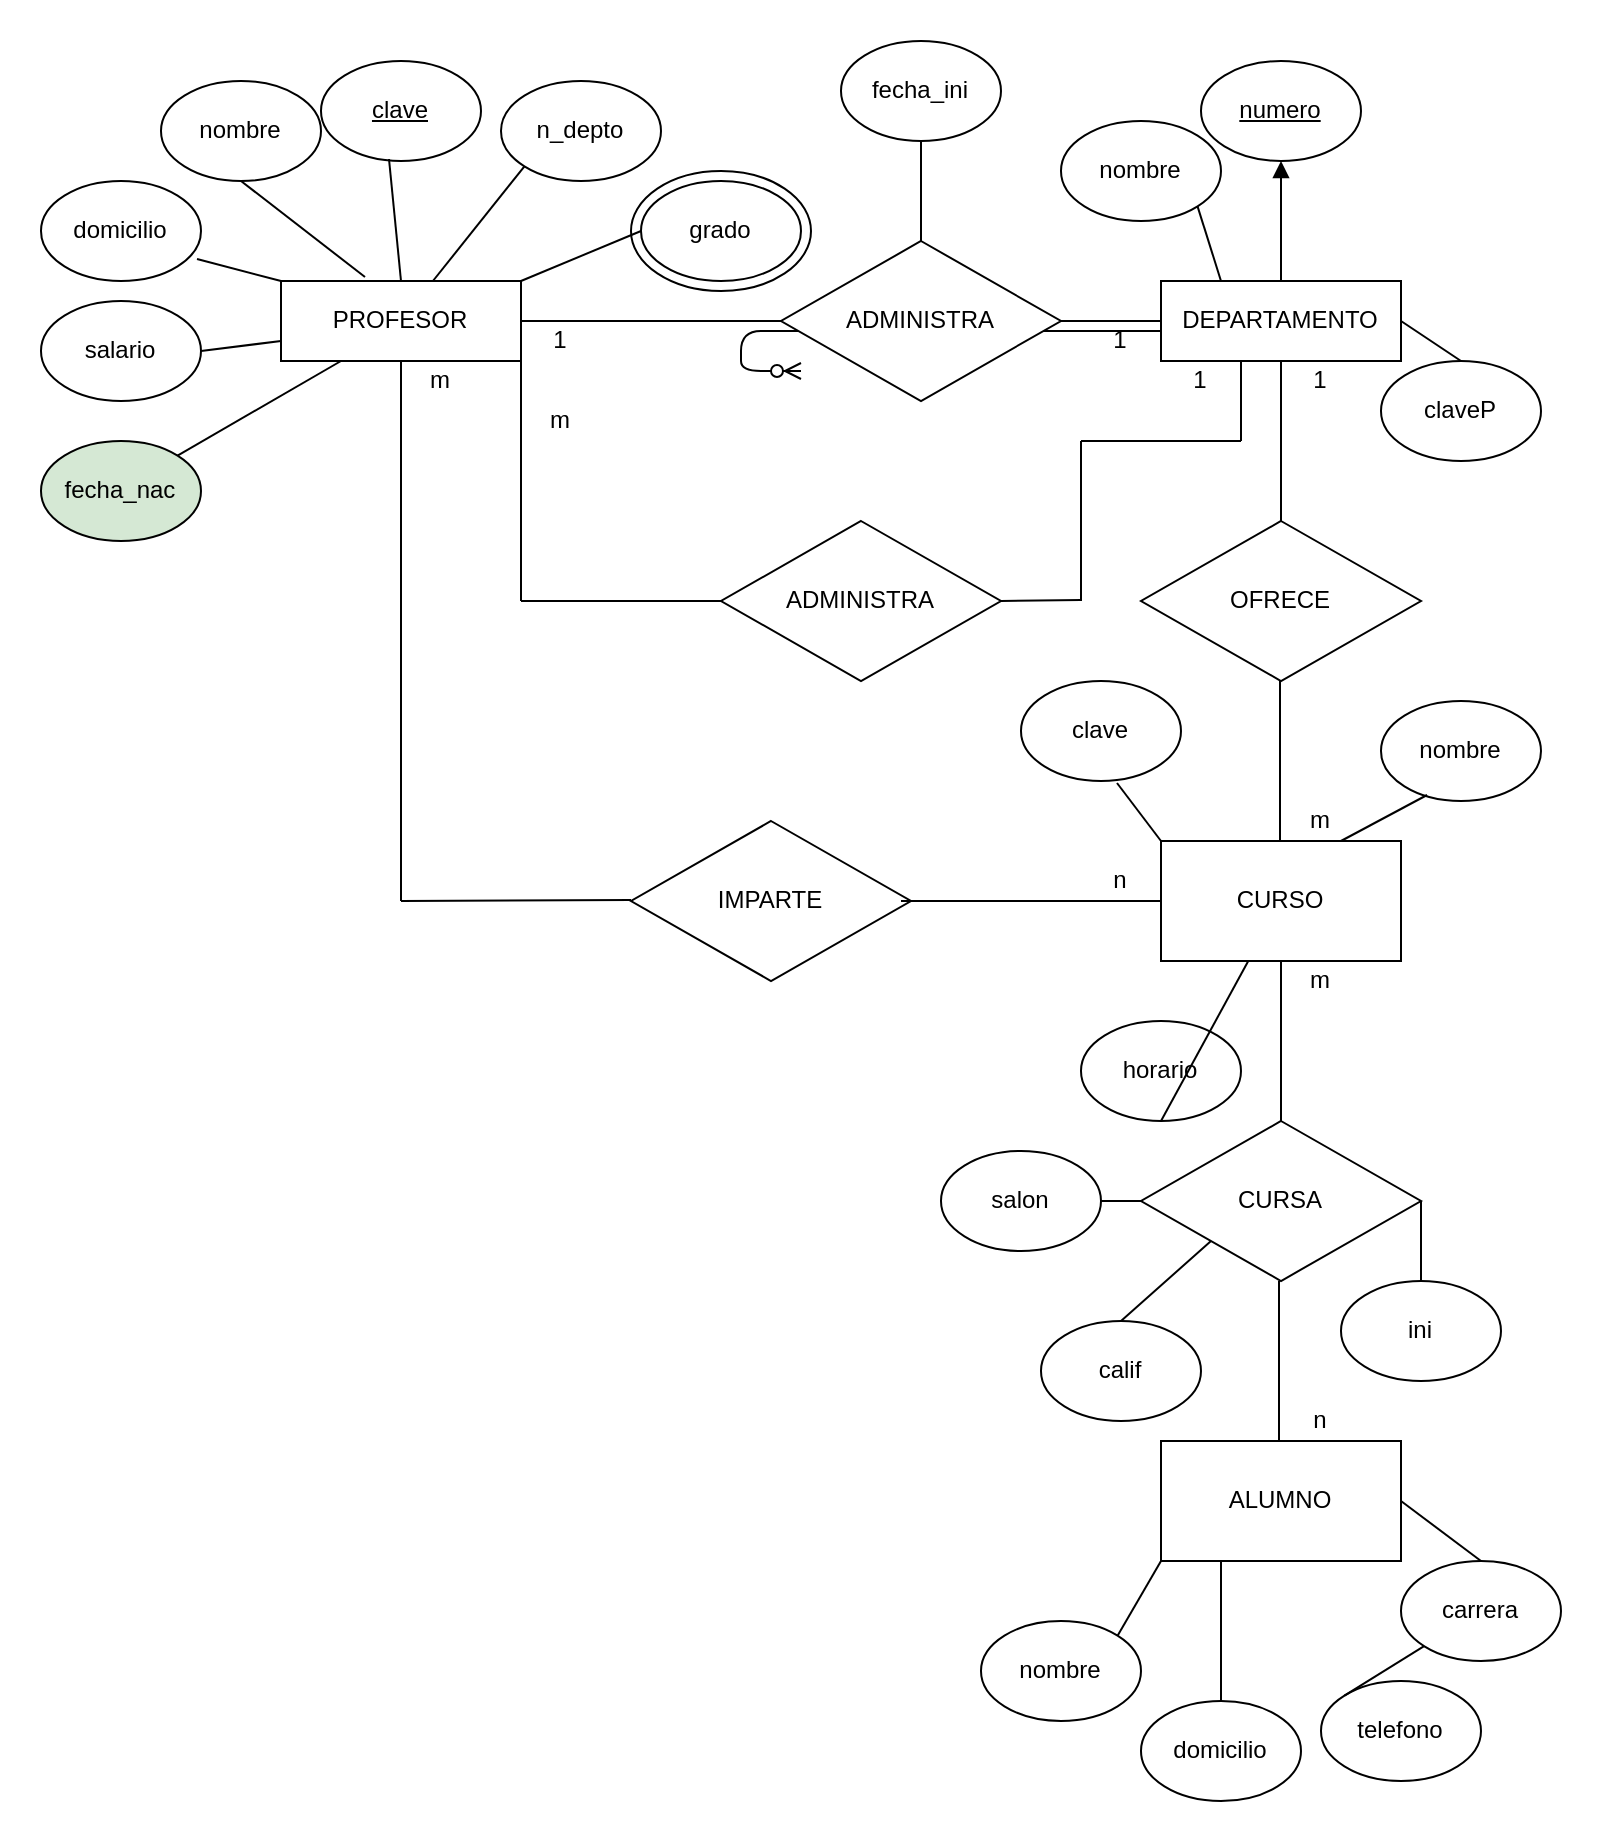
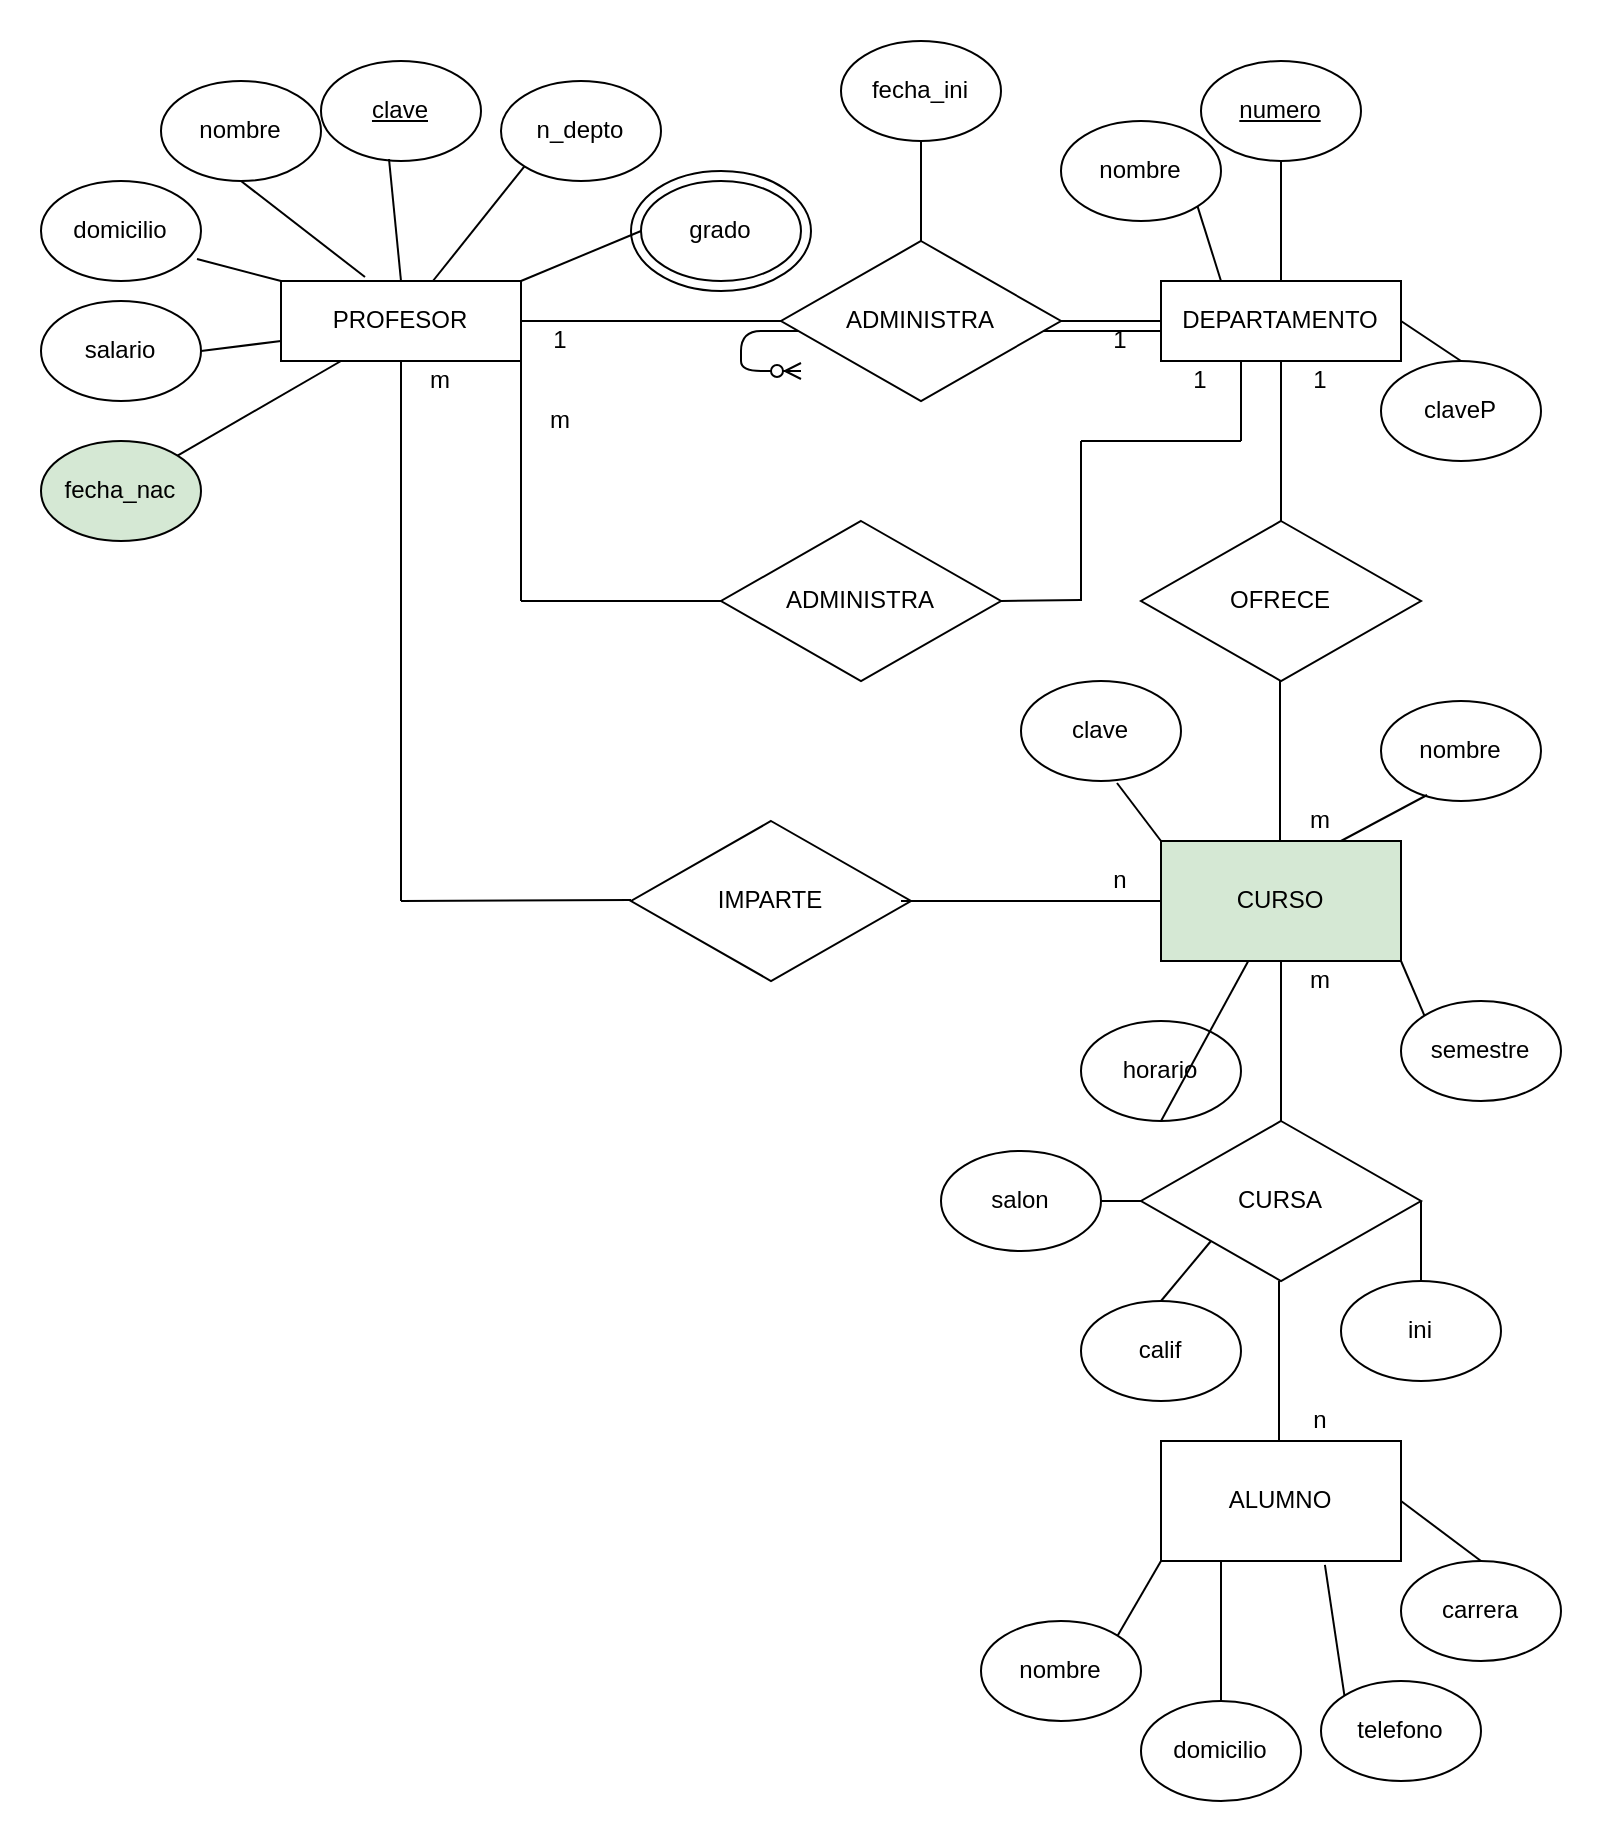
- <mxCell id="71" value="" style="endArrow=block;html=1;entryX=0.5;entryY=1;entryDx=0;entryDy=0;exitX=0.5;exitY=0;exitDx=0;exitDy=0;" edge="1" parent="1" source="5" target="67"><mxGeometry width="50" height="50" relative="1" as="geometry"><mxPoint x="680" y="150" as="sourcePoint" /><mxPoint x="701.716" y="112.678" as="targetPoint" /></mxGeometry></mxCell>
+ <mxCell id="71" value="" style="endArrow=none;html=1;entryX=0.5;entryY=1;entryDx=0;entryDy=0;exitX=0.5;exitY=0;exitDx=0;exitDy=0;" edge="1" parent="1" source="5" target="67"><mxGeometry width="50" height="50" relative="1" as="geometry"><mxPoint x="680" y="150" as="sourcePoint" /><mxPoint x="701.716" y="112.678" as="targetPoint" /></mxGeometry></mxCell>
- <mxCell id="6" value="CURSO" style="rounded=0;whiteSpace=wrap;html=1;" vertex="1" parent="1"><mxGeometry x="580" y="420" width="120" height="60" as="geometry" /></mxCell>
+ <mxCell id="6" value="CURSO" style="rounded=0;whiteSpace=wrap;html=1;fillColor=#d5e8d4;" vertex="1" parent="1"><mxGeometry x="580" y="420" width="120" height="60" as="geometry" /></mxCell>
+ <mxCell id="37" value="" style="endArrow=none;html=1;entryX=1;entryY=1;entryDx=0;entryDy=0;exitX=0;exitY=0;exitDx=0;exitDy=0;" edge="1" parent="1" source="36" target="6"><mxGeometry width="50" height="50" relative="1" as="geometry"><mxPoint x="590" y="527.5" as="sourcePoint" /><mxPoint x="650" y="502.5" as="targetPoint" /></mxGeometry></mxCell>
+ <mxCell id="36" value="semestre" style="ellipse;whiteSpace=wrap;html=1;" vertex="1" parent="1"><mxGeometry x="700" y="500" width="80" height="50" as="geometry" /></mxCell>
- <mxCell id="54" value="calif" style="ellipse;whiteSpace=wrap;html=1;" vertex="1" parent="1"><mxGeometry x="520" y="660" width="80" height="50" as="geometry" /></mxCell>
+ <mxCell id="54" value="calif" style="ellipse;whiteSpace=wrap;html=1;" vertex="1" parent="1"><mxGeometry x="540" y="650" width="80" height="50" as="geometry" /></mxCell>
- <mxCell id="65" value="" style="endArrow=none;html=1;exitX=0;exitY=0;exitDx=0;exitDy=0;" edge="1" parent="1" source="61" target="62"><mxGeometry width="50" height="50" relative="1" as="geometry"><mxPoint x="620" y="860" as="sourcePoint" /><mxPoint x="620" y="790" as="targetPoint" /></mxGeometry></mxCell>
+ <mxCell id="65" value="" style="endArrow=none;html=1;exitX=0;exitY=0;exitDx=0;exitDy=0;entryX=0.683;entryY=1.033;entryDx=0;entryDy=0;entryPerimeter=0;" edge="1" parent="1" source="61" target="7"><mxGeometry width="50" height="50" relative="1" as="geometry"><mxPoint x="620" y="860" as="sourcePoint" /><mxPoint x="620" y="790" as="targetPoint" /></mxGeometry></mxCell>
